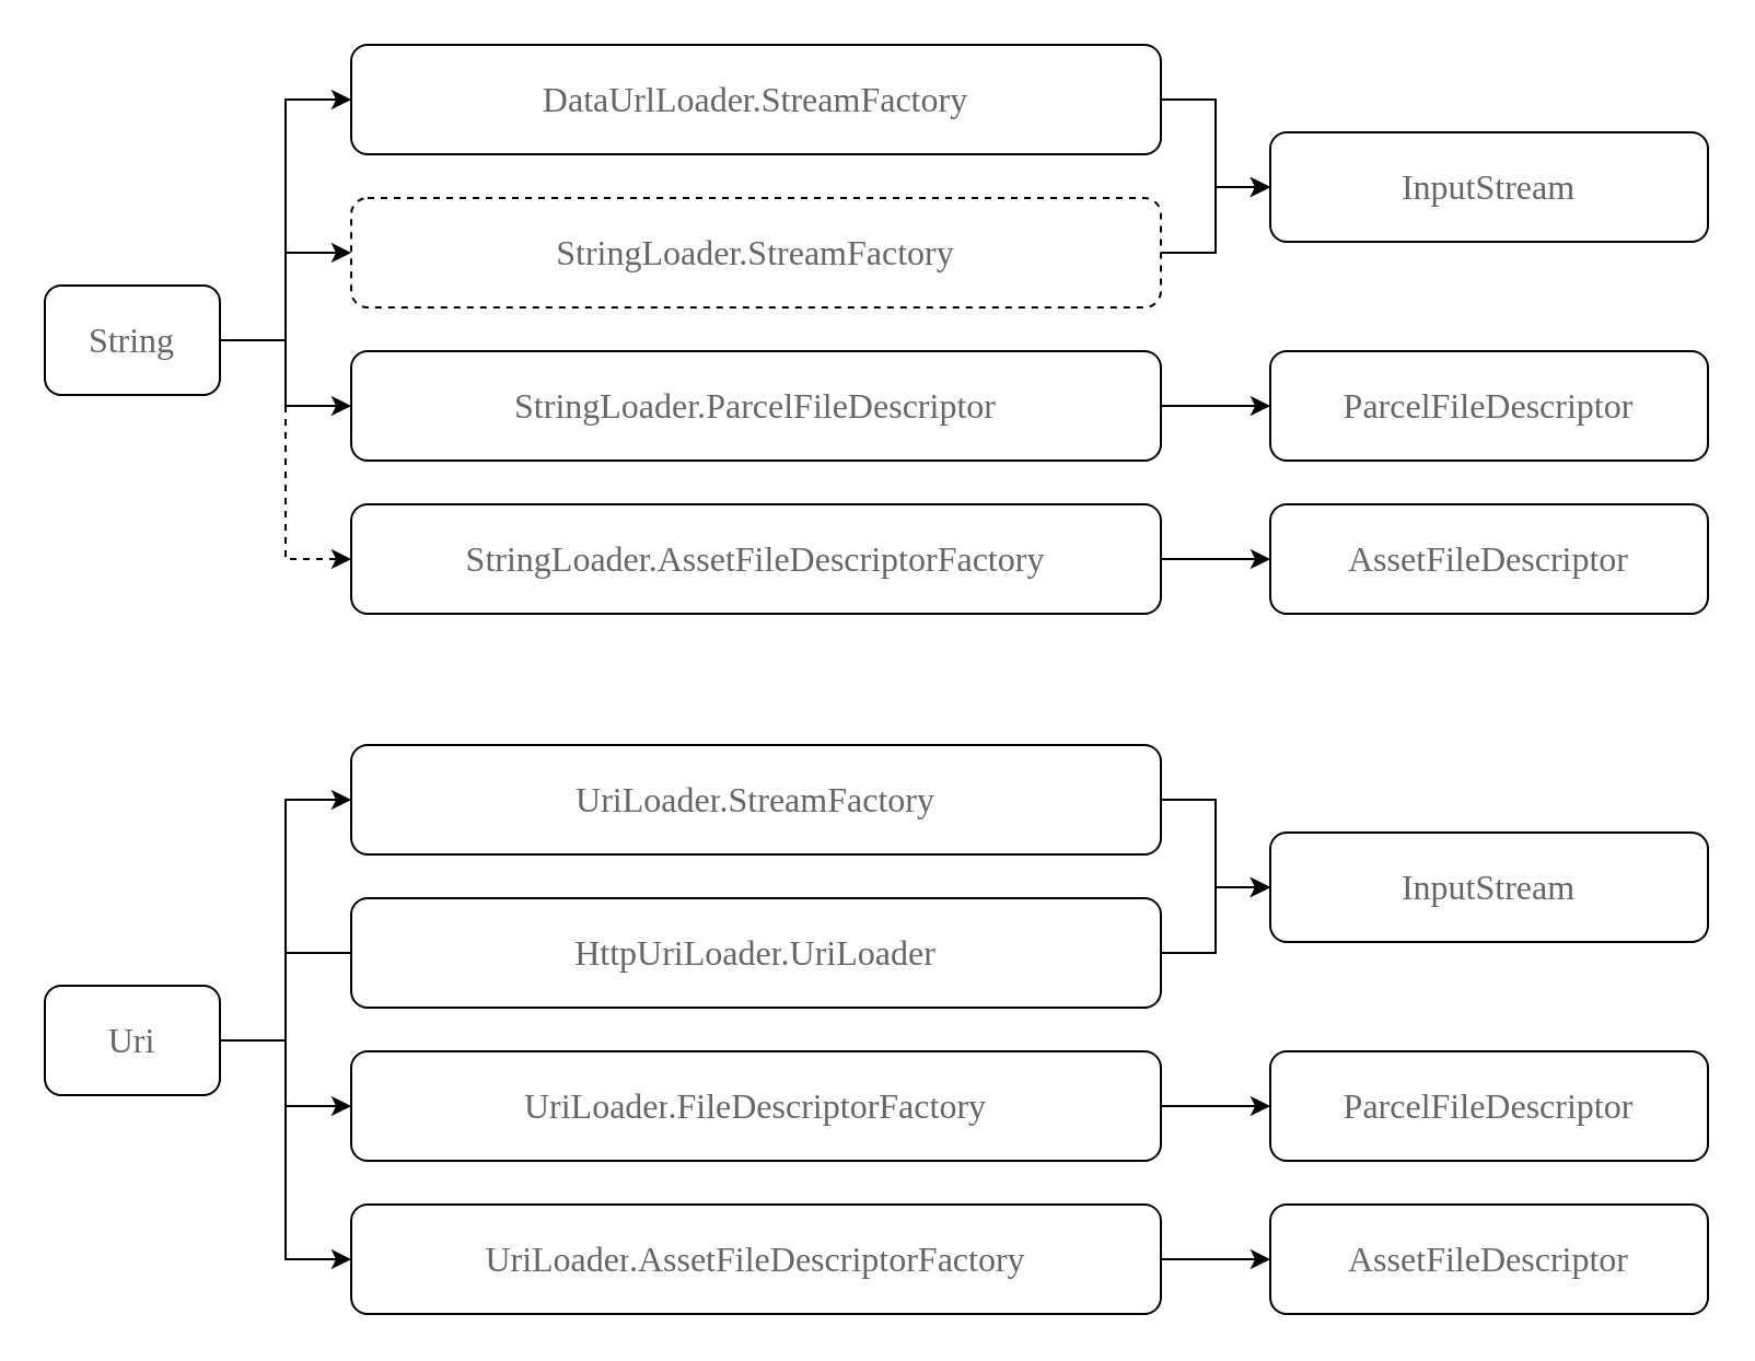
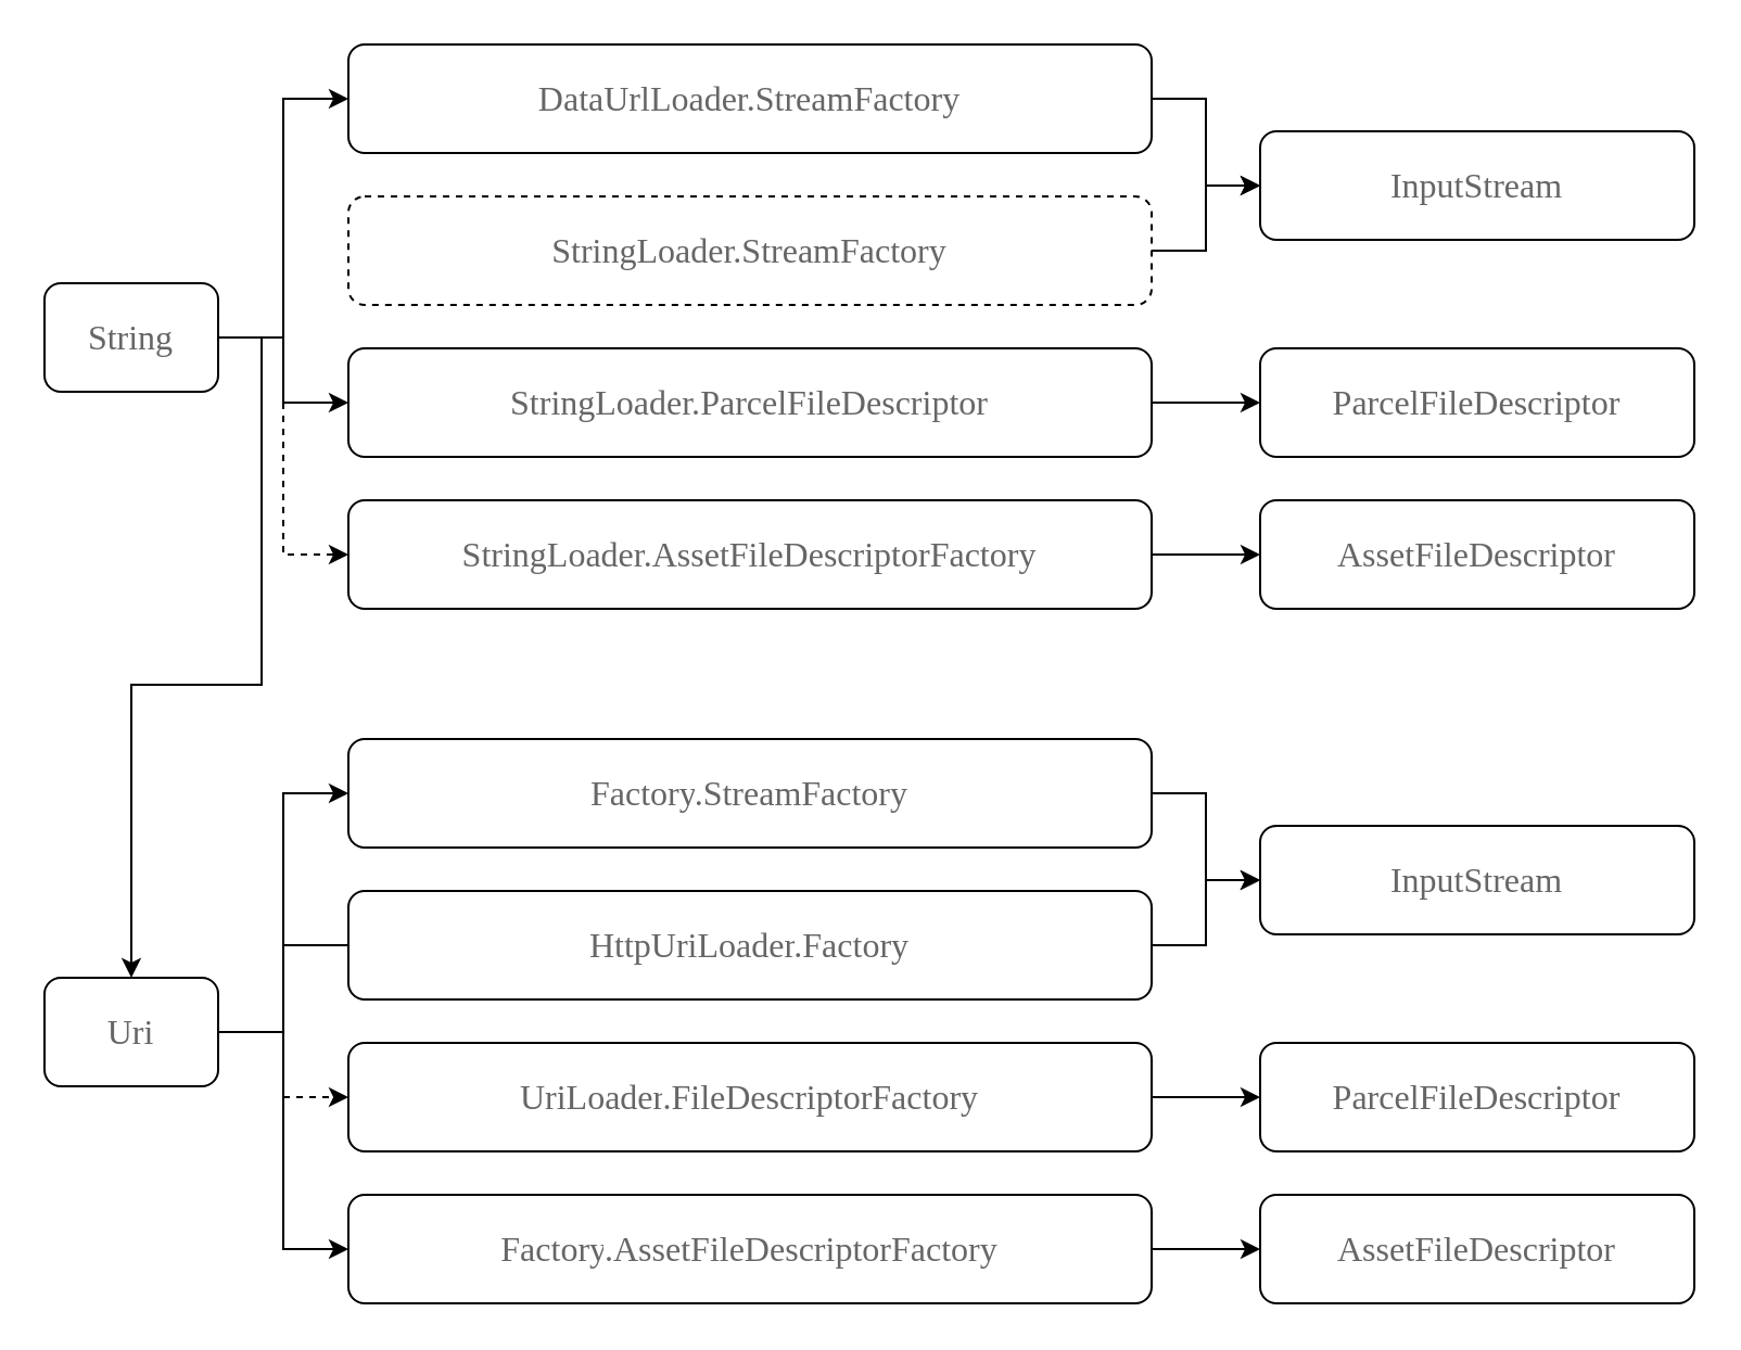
- <mxCell id="5" style="edgeStyle=orthogonalEdgeStyle;rounded=0;orthogonalLoop=1;jettySize=auto;html=1;exitX=1;exitY=0.5;exitDx=0;exitDy=0;entryX=0;entryY=0.5;entryDx=0;entryDy=0;labelBackgroundColor=#FFFFFF;fontColor=#666666;" parent="1" source="6" target="11" edge="1"><mxGeometry relative="1" as="geometry" /></mxCell>
+ <mxCell id="5" style="edgeStyle=orthogonalEdgeStyle;rounded=0;orthogonalLoop=1;jettySize=auto;html=1;exitX=1;exitY=0.5;exitDx=0;exitDy=0;labelBackgroundColor=#FFFFFF;fontColor=#666666;" parent="1" source="6" target="22" edge="1"><mxGeometry relative="1" as="geometry" /></mxCell>
- <mxCell id="25" value="&lt;pre style=&quot;font-family: &amp;#34;cascadia code&amp;#34; ; font-size: 12pt&quot;&gt;&lt;pre style=&quot;font-family: &amp;#34;cascadia code&amp;#34; ; font-size: 12pt&quot;&gt;&lt;pre style=&quot;font-family: &amp;#34;cascadia code&amp;#34; ; font-size: 12pt&quot;&gt;UriLoader&lt;span style=&quot;background-color: rgb(255 , 255 , 255)&quot;&gt;.StreamFactory&lt;/span&gt;&lt;/pre&gt;&lt;/pre&gt;&lt;/pre&gt;" style="rounded=1;whiteSpace=wrap;html=1;shadow=0;glass=0;sketch=0;gradientColor=none;fontColor=#666666;" parent="1" vertex="1"><mxGeometry x="160" y="340" width="370" height="50" as="geometry" /></mxCell>
+ <mxCell id="25" value="&lt;pre style=&quot;font-family: &amp;#34;cascadia code&amp;#34; ; font-size: 12pt&quot;&gt;&lt;pre style=&quot;font-family: &amp;#34;cascadia code&amp;#34; ; font-size: 12pt&quot;&gt;&lt;pre style=&quot;font-family: &amp;#34;cascadia code&amp;#34; ; font-size: 12pt&quot;&gt;Factory&lt;span style=&quot;background-color: rgb(255 , 255 , 255)&quot;&gt;.StreamFactory&lt;/span&gt;&lt;/pre&gt;&lt;/pre&gt;&lt;/pre&gt;" style="rounded=1;whiteSpace=wrap;html=1;shadow=0;glass=0;sketch=0;gradientColor=none;fontColor=#666666;" parent="1" vertex="1"><mxGeometry x="160" y="340" width="370" height="50" as="geometry" /></mxCell>
- <mxCell id="27" value="&lt;pre style=&quot;font-family: &amp;#34;cascadia code&amp;#34; ; font-size: 12pt&quot;&gt;&lt;pre style=&quot;font-family: &amp;#34;cascadia code&amp;#34; ; font-size: 12pt&quot;&gt;&lt;pre style=&quot;font-family: &amp;#34;cascadia code&amp;#34; ; font-size: 12pt&quot;&gt;HttpUriLoader&lt;span style=&quot;background-color: rgb(255 , 255 , 255)&quot;&gt;.&lt;/span&gt;UriLoader&lt;/pre&gt;&lt;/pre&gt;&lt;/pre&gt;" style="rounded=1;whiteSpace=wrap;html=1;shadow=0;glass=0;sketch=0;gradientColor=none;fontColor=#666666;" parent="1" vertex="1"><mxGeometry x="160" y="410" width="370" height="50" as="geometry" /></mxCell>
+ <mxCell id="27" value="&lt;pre style=&quot;font-family: &amp;#34;cascadia code&amp;#34; ; font-size: 12pt&quot;&gt;&lt;pre style=&quot;font-family: &amp;#34;cascadia code&amp;#34; ; font-size: 12pt&quot;&gt;&lt;pre style=&quot;font-family: &amp;#34;cascadia code&amp;#34; ; font-size: 12pt&quot;&gt;HttpUriLoader&lt;span style=&quot;background-color: rgb(255 , 255 , 255)&quot;&gt;.&lt;/span&gt;Factory&lt;/pre&gt;&lt;/pre&gt;&lt;/pre&gt;" style="rounded=1;whiteSpace=wrap;html=1;shadow=0;glass=0;sketch=0;gradientColor=none;fontColor=#666666;" parent="1" vertex="1"><mxGeometry x="160" y="410" width="370" height="50" as="geometry" /></mxCell>
- <mxCell id="20" style="edgeStyle=orthogonalEdgeStyle;rounded=0;orthogonalLoop=1;jettySize=auto;html=1;exitX=1;exitY=0.5;exitDx=0;exitDy=0;entryX=0;entryY=0.5;entryDx=0;entryDy=0;labelBackgroundColor=#FFFFFF;fontColor=#666666;" parent="1" source="22" target="30" edge="1"><mxGeometry relative="1" as="geometry" /></mxCell>
+ <mxCell id="20" style="edgeStyle=orthogonalEdgeStyle;rounded=0;orthogonalLoop=1;jettySize=auto;html=1;exitX=1;exitY=0.5;exitDx=0;exitDy=0;entryX=0;entryY=0.5;entryDx=0;entryDy=0;labelBackgroundColor=#FFFFFF;fontColor=#666666;dashed=1;" parent="1" source="22" target="30" edge="1"><mxGeometry relative="1" as="geometry" /></mxCell>
- <mxCell id="33" value="&lt;pre style=&quot;font-family: &amp;#34;cascadia code&amp;#34; ; font-size: 12pt&quot;&gt;&lt;pre style=&quot;font-family: &amp;#34;cascadia code&amp;#34; ; font-size: 12pt&quot;&gt;&lt;pre style=&quot;font-family: &amp;#34;cascadia code&amp;#34; ; font-size: 12pt&quot;&gt;UriLoader&lt;span style=&quot;background-color: rgb(255 , 255 , 255)&quot;&gt;.&lt;/span&gt;AssetFileDescriptorFactory&lt;/pre&gt;&lt;/pre&gt;&lt;/pre&gt;" style="rounded=1;whiteSpace=wrap;html=1;shadow=0;glass=0;sketch=0;gradientColor=none;fontColor=#666666;" parent="1" vertex="1"><mxGeometry x="160" y="550" width="370" height="50" as="geometry" /></mxCell>
+ <mxCell id="33" value="&lt;pre style=&quot;font-family: &amp;#34;cascadia code&amp;#34; ; font-size: 12pt&quot;&gt;&lt;pre style=&quot;font-family: &amp;#34;cascadia code&amp;#34; ; font-size: 12pt&quot;&gt;&lt;pre style=&quot;font-family: &amp;#34;cascadia code&amp;#34; ; font-size: 12pt&quot;&gt;Factory&lt;span style=&quot;background-color: rgb(255 , 255 , 255)&quot;&gt;.&lt;/span&gt;AssetFileDescriptorFactory&lt;/pre&gt;&lt;/pre&gt;&lt;/pre&gt;" style="rounded=1;whiteSpace=wrap;html=1;shadow=0;glass=0;sketch=0;gradientColor=none;fontColor=#666666;" parent="1" vertex="1"><mxGeometry x="160" y="550" width="370" height="50" as="geometry" /></mxCell>
